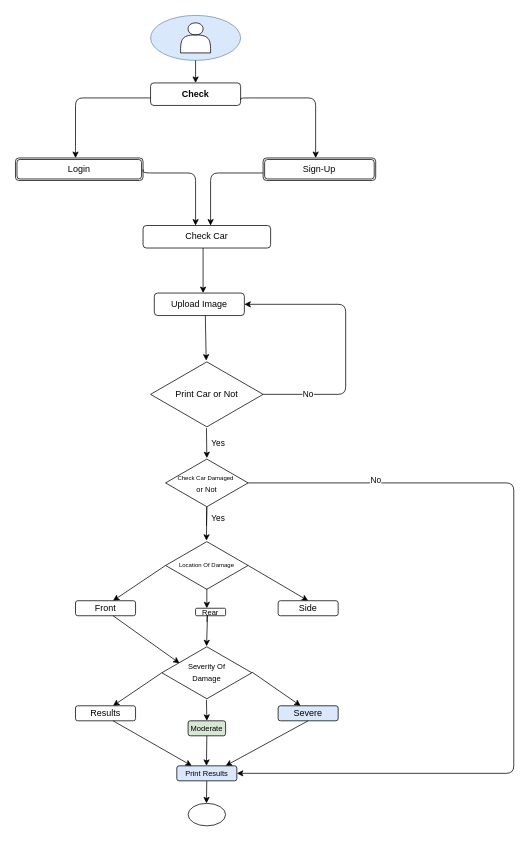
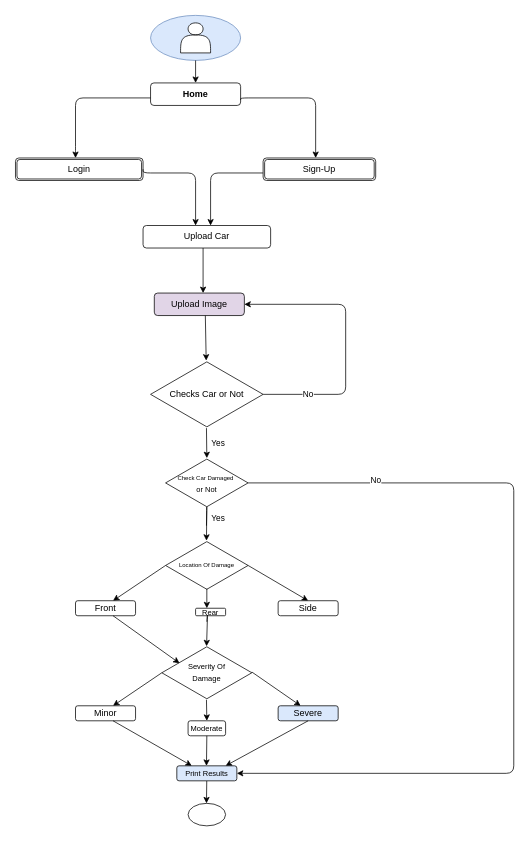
- <mxCell id="5" value="&lt;b&gt;Check&lt;/b&gt;" style="rounded=1;whiteSpace=wrap;html=1;" vertex="1" parent="1"><mxGeometry x="200" y="110" width="120" height="30" as="geometry" /></mxCell>
+ <mxCell id="5" value="&lt;b&gt;Home&lt;/b&gt;" style="rounded=1;whiteSpace=wrap;html=1;" vertex="1" parent="1"><mxGeometry x="200" y="110" width="120" height="30" as="geometry" /></mxCell>
- <mxCell id="12" value="Check Car" style="rounded=1;whiteSpace=wrap;html=1;" vertex="1" parent="1"><mxGeometry x="190" y="300" width="170" height="30" as="geometry" /></mxCell>
+ <mxCell id="12" value="Upload Car" style="rounded=1;whiteSpace=wrap;html=1;" vertex="1" parent="1"><mxGeometry x="190" y="300" width="170" height="30" as="geometry" /></mxCell>
- <mxCell id="14" value="Upload Image" style="rounded=1;whiteSpace=wrap;html=1;" vertex="1" parent="1"><mxGeometry x="205" y="390" width="120" height="30" as="geometry" /></mxCell>
+ <mxCell id="14" value="Upload Image" style="rounded=1;whiteSpace=wrap;html=1;fillColor=#e1d5e7;" vertex="1" parent="1"><mxGeometry x="205" y="390" width="120" height="30" as="geometry" /></mxCell>
- <mxCell id="16" value="Print Car or Not" style="html=1;whiteSpace=wrap;aspect=fixed;shape=isoRectangle;" vertex="1" parent="1"><mxGeometry x="200" y="480" width="150" height="90" as="geometry" /></mxCell>
+ <mxCell id="16" value="Checks Car or Not" style="html=1;whiteSpace=wrap;aspect=fixed;shape=isoRectangle;" vertex="1" parent="1"><mxGeometry x="200" y="480" width="150" height="90" as="geometry" /></mxCell>
- <mxCell id="34" value="&lt;font style=&quot;font-size: 12px&quot;&gt;Results&lt;/font&gt;" style="rounded=1;whiteSpace=wrap;html=1;" vertex="1" parent="1"><mxGeometry x="100" y="940" width="80" height="20" as="geometry" /></mxCell>
+ <mxCell id="34" value="&lt;font style=&quot;font-size: 12px&quot;&gt;Minor&lt;/font&gt;" style="rounded=1;whiteSpace=wrap;html=1;" vertex="1" parent="1"><mxGeometry x="100" y="940" width="80" height="20" as="geometry" /></mxCell>
- <mxCell id="37" value="&lt;font size=&quot;1&quot;&gt;Moderate&lt;/font&gt;" style="rounded=1;whiteSpace=wrap;html=1;fillColor=#d5e8d4;" vertex="1" parent="1"><mxGeometry x="250" y="960" width="50" height="20" as="geometry" /></mxCell>
+ <mxCell id="37" value="&lt;font size=&quot;1&quot;&gt;Moderate&lt;/font&gt;" style="rounded=1;whiteSpace=wrap;html=1;" vertex="1" parent="1"><mxGeometry x="250" y="960" width="50" height="20" as="geometry" /></mxCell>
